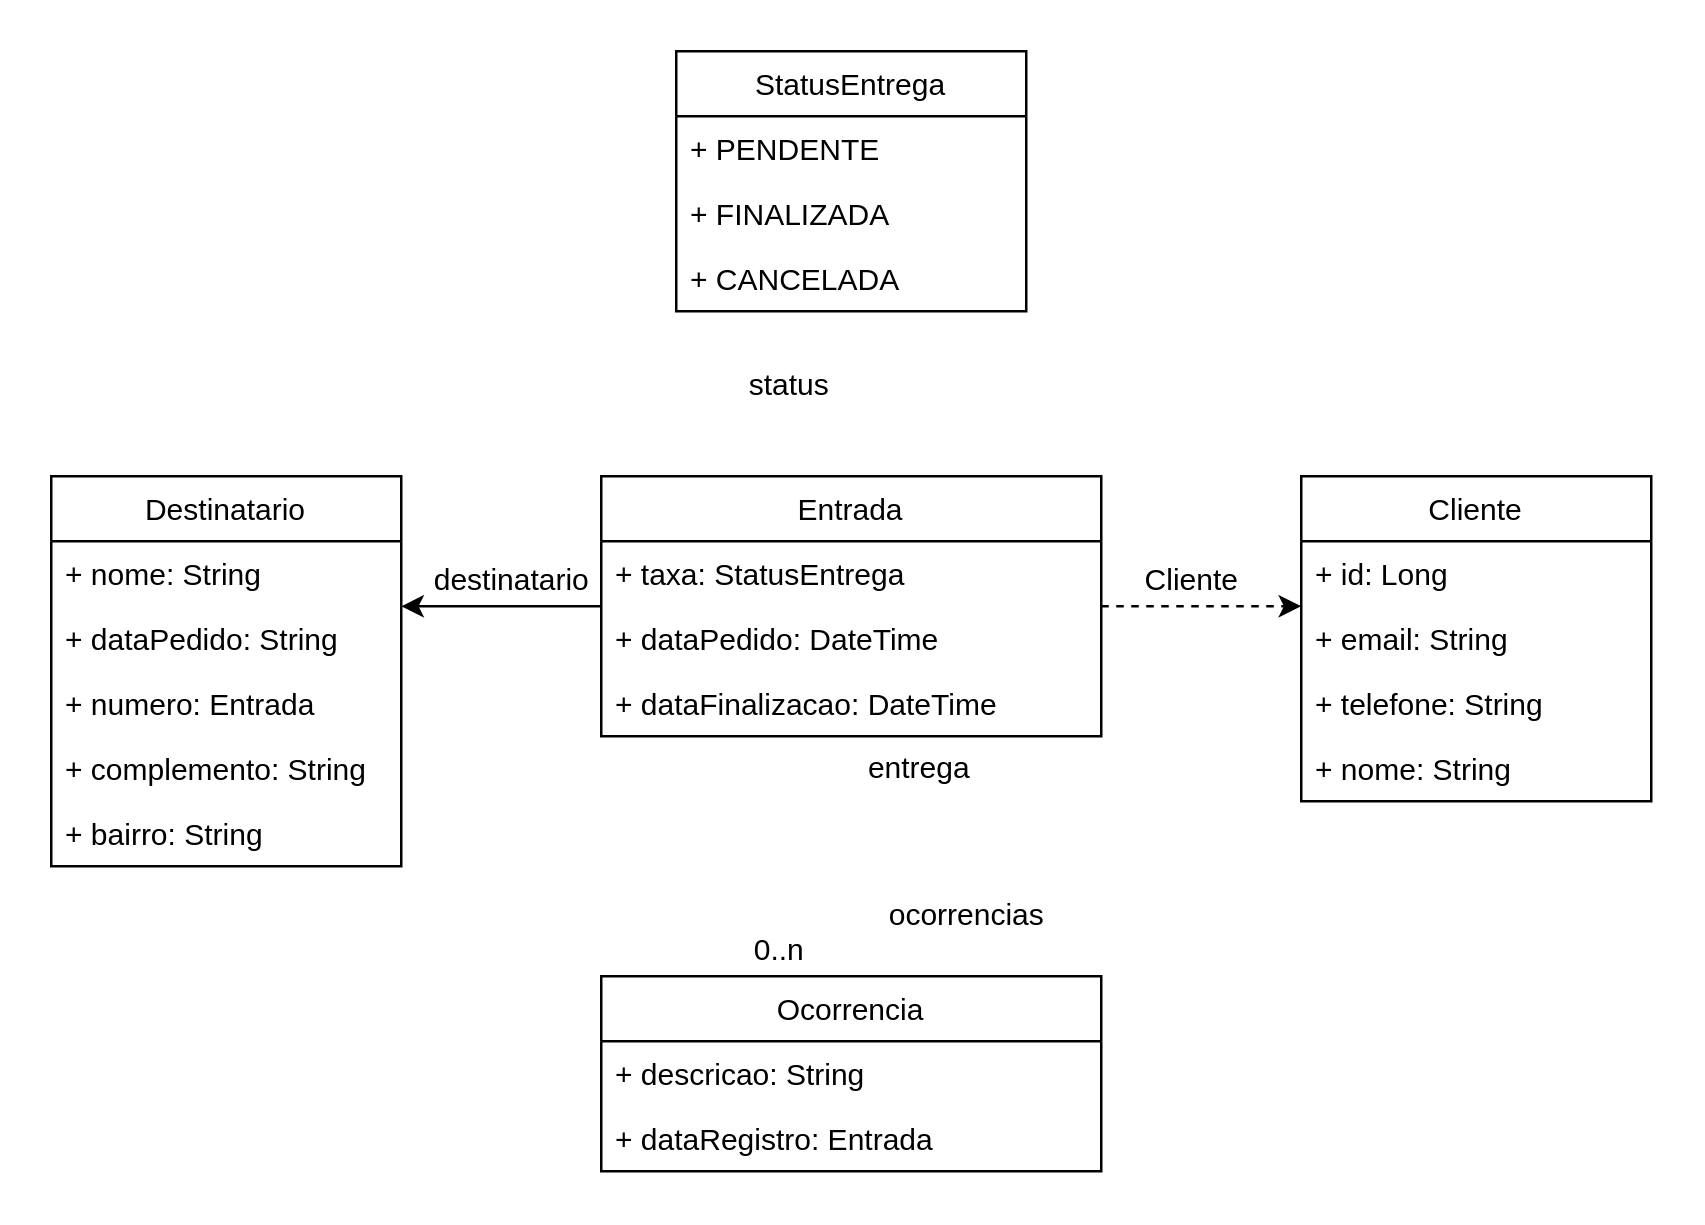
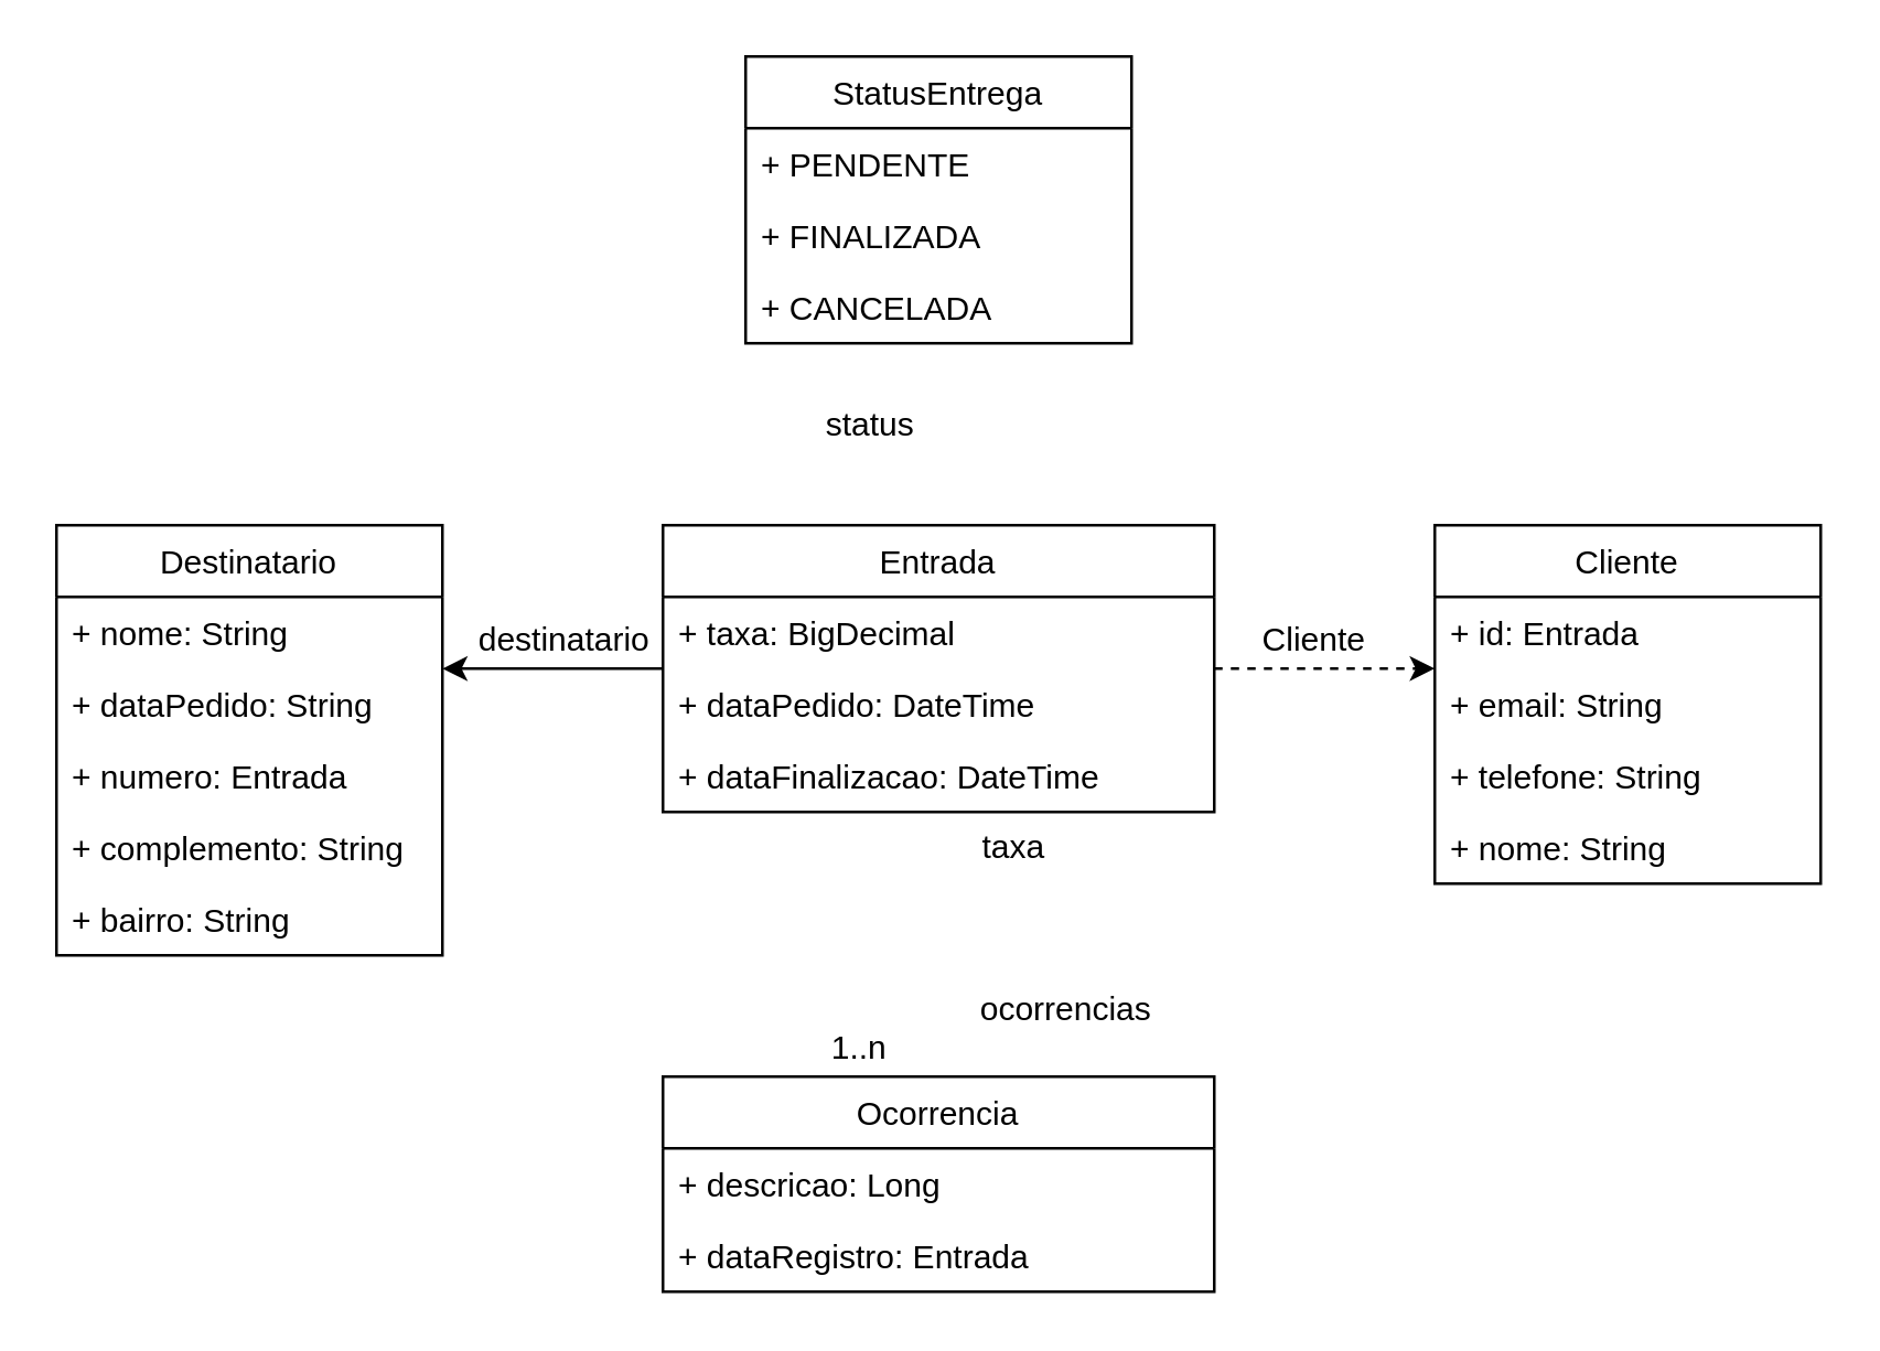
- <mxCell id="20" value="+ taxa: StatusEntrega" style="text;strokeColor=none;fillColor=none;align=left;verticalAlign=top;spacingLeft=4;spacingRight=4;overflow=hidden;rotatable=0;points=[[0,0.5],[1,0.5]];portConstraint=eastwest;" parent="19" vertex="1"><mxGeometry y="26" width="200" height="26" as="geometry" /></mxCell>
+ <mxCell id="20" value="+ taxa: BigDecimal" style="text;strokeColor=none;fillColor=none;align=left;verticalAlign=top;spacingLeft=4;spacingRight=4;overflow=hidden;rotatable=0;points=[[0,0.5],[1,0.5]];portConstraint=eastwest;" parent="19" vertex="1"><mxGeometry y="26" width="200" height="26" as="geometry" /></mxCell>
- <mxCell id="13" value="+ id: Long" style="text;strokeColor=none;fillColor=none;align=left;verticalAlign=top;spacingLeft=4;spacingRight=4;overflow=hidden;rotatable=0;points=[[0,0.5],[1,0.5]];portConstraint=eastwest;" parent="12" vertex="1"><mxGeometry y="26" width="140" height="26" as="geometry" /></mxCell>
+ <mxCell id="13" value="+ id: Entrada" style="text;strokeColor=none;fillColor=none;align=left;verticalAlign=top;spacingLeft=4;spacingRight=4;overflow=hidden;rotatable=0;points=[[0,0.5],[1,0.5]];portConstraint=eastwest;" parent="12" vertex="1"><mxGeometry y="26" width="140" height="26" as="geometry" /></mxCell>
- <mxCell id="30" value="entrega" style="text;html=1;align=center;verticalAlign=middle;resizable=0;points=[];autosize=1;strokeColor=none;fillColor=none;" parent="1" vertex="1"><mxGeometry x="337" y="292" width="60" height="30" as="geometry" /></mxCell>
+ <mxCell id="30" value="taxa" style="text;html=1;align=center;verticalAlign=middle;resizable=0;points=[];autosize=1;strokeColor=none;fillColor=none;" parent="1" vertex="1"><mxGeometry x="337" y="292" width="60" height="30" as="geometry" /></mxCell>
- <mxCell id="31" value="0..n" style="text;html=1;align=center;verticalAlign=middle;resizable=0;points=[];autosize=1;strokeColor=none;fillColor=none;" parent="1" vertex="1"><mxGeometry x="291" y="365" width="40" height="30" as="geometry" /></mxCell>
+ <mxCell id="31" value="1..n" style="text;html=1;align=center;verticalAlign=middle;resizable=0;points=[];autosize=1;strokeColor=none;fillColor=none;" parent="1" vertex="1"><mxGeometry x="291" y="365" width="40" height="30" as="geometry" /></mxCell>
- <mxCell id="24" value="+ descricao: String" style="text;strokeColor=none;fillColor=none;align=left;verticalAlign=top;spacingLeft=4;spacingRight=4;overflow=hidden;rotatable=0;points=[[0,0.5],[1,0.5]];portConstraint=eastwest;" parent="23" vertex="1"><mxGeometry y="26" width="200" height="26" as="geometry" /></mxCell>
+ <mxCell id="24" value="+ descricao: Long" style="text;strokeColor=none;fillColor=none;align=left;verticalAlign=top;spacingLeft=4;spacingRight=4;overflow=hidden;rotatable=0;points=[[0,0.5],[1,0.5]];portConstraint=eastwest;" parent="23" vertex="1"><mxGeometry y="26" width="200" height="26" as="geometry" /></mxCell>
